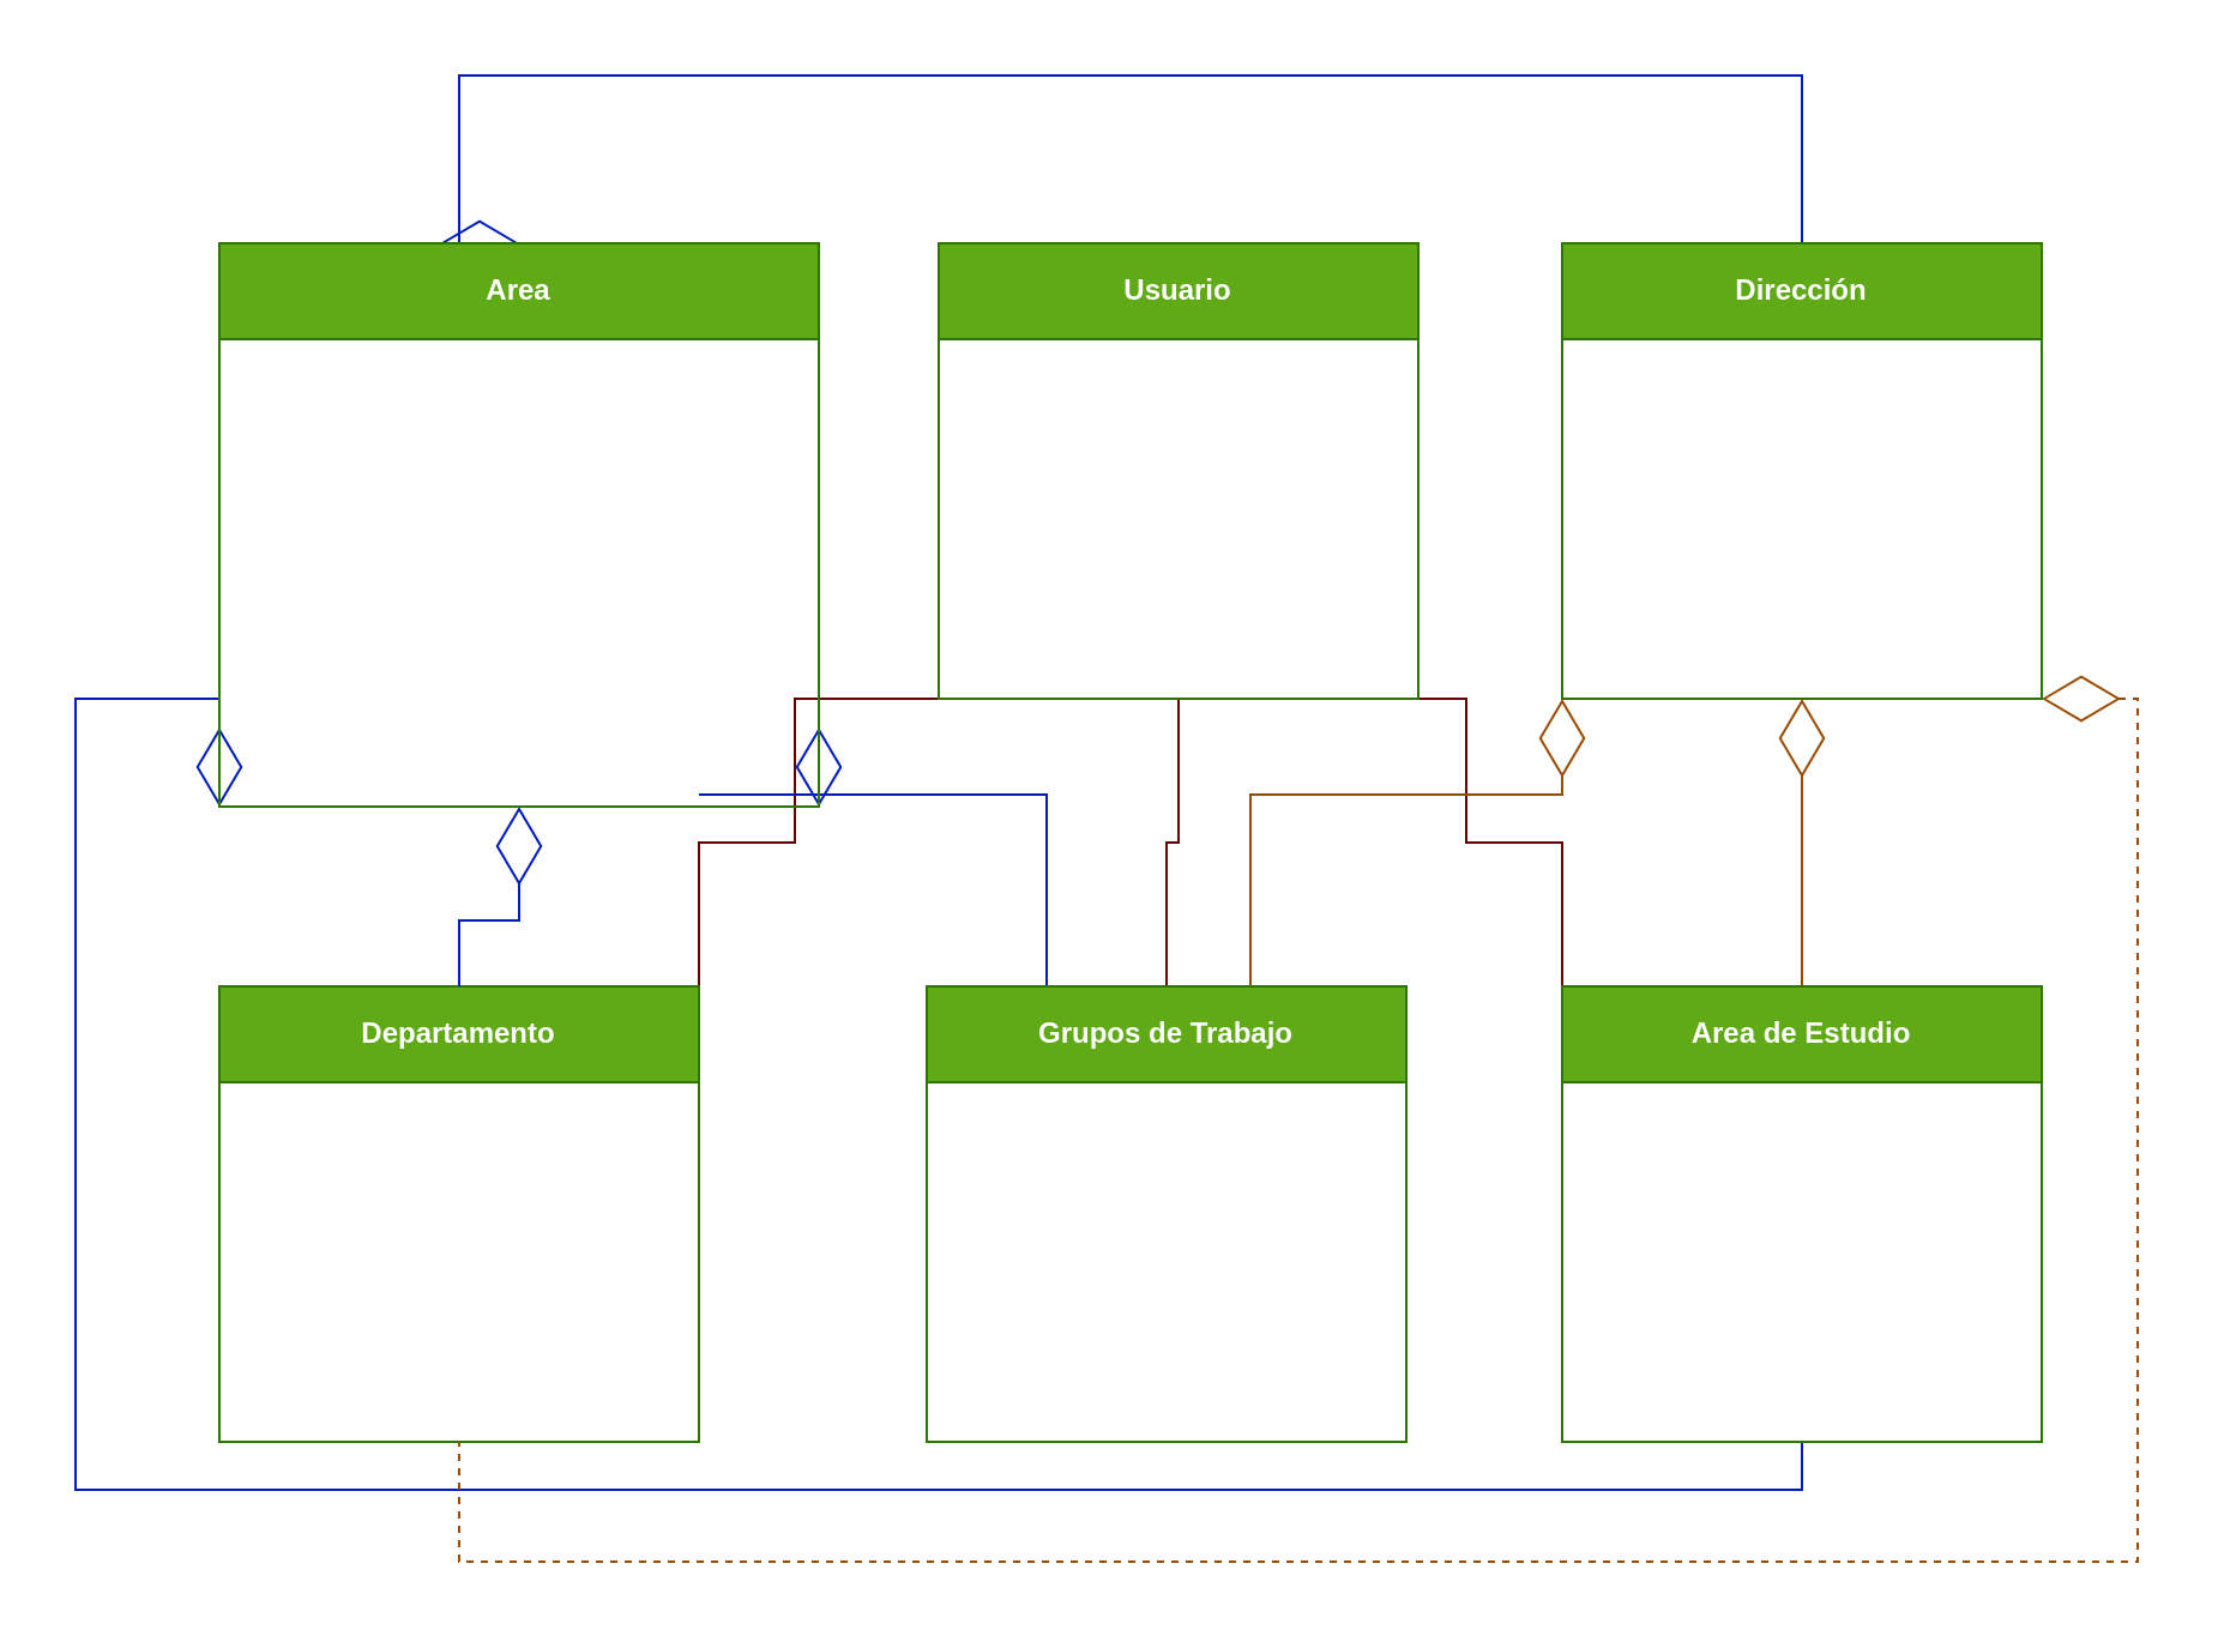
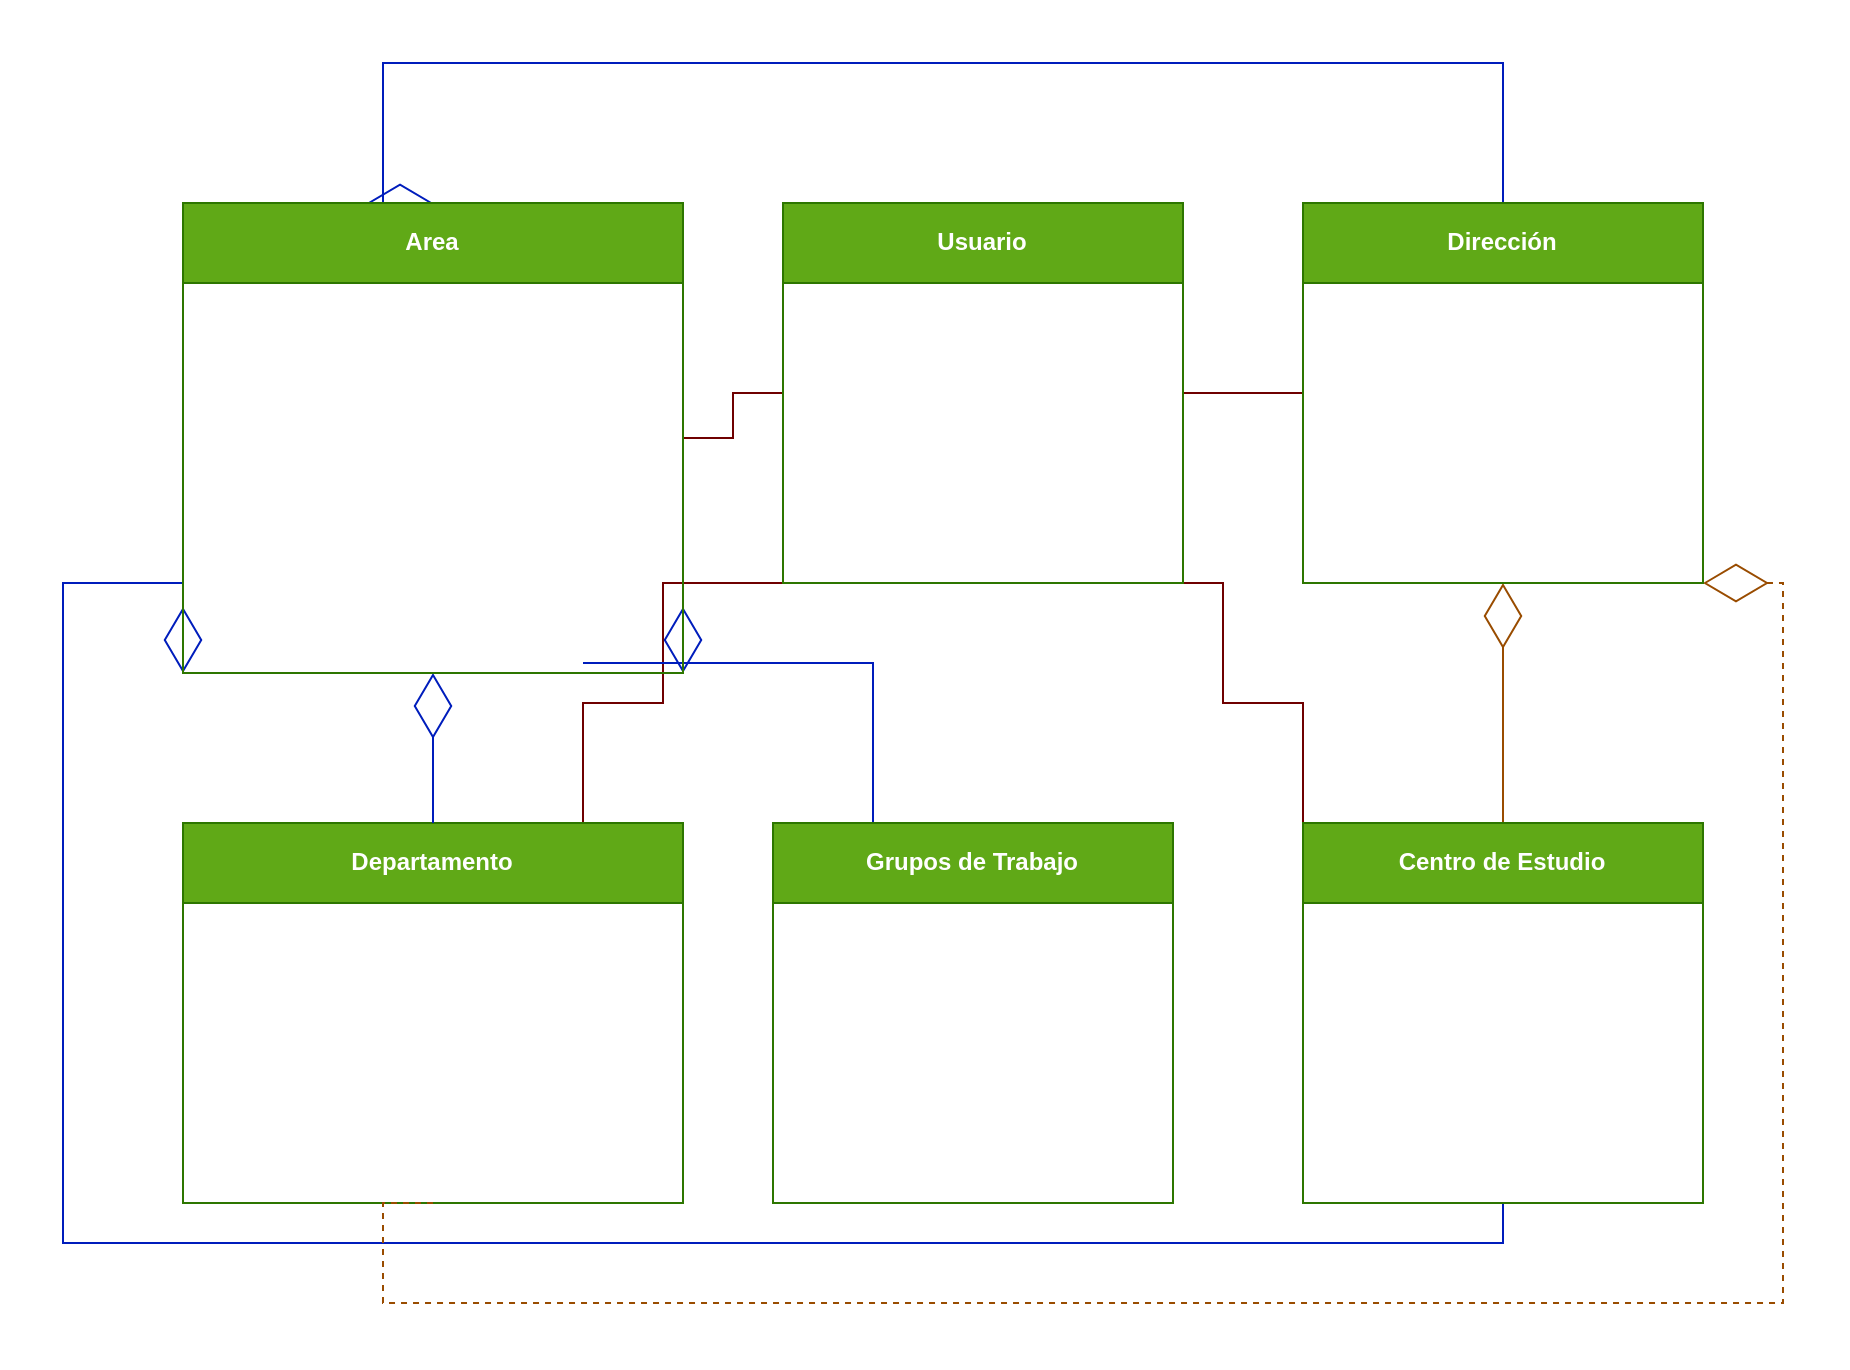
+ <mxCell id="3" style="edgeStyle=orthogonalEdgeStyle;rounded=0;orthogonalLoop=1;jettySize=auto;html=1;exitX=1;exitY=0.5;exitDx=0;exitDy=0;entryX=0;entryY=0.5;entryDx=0;entryDy=0;endArrow=none;startFill=0;fillColor=#a20025;strokeColor=#6F0000;" parent="1" source="7" target="17" edge="1"><mxGeometry relative="1" as="geometry" /></mxCell>
+ <mxCell id="2" style="edgeStyle=orthogonalEdgeStyle;rounded=0;orthogonalLoop=1;jettySize=auto;html=1;exitX=0;exitY=0.5;exitDx=0;exitDy=0;entryX=1;entryY=0.5;entryDx=0;entryDy=0;endArrow=none;startFill=0;fillColor=#a20025;strokeColor=#6F0000;" parent="1" source="7" target="13" edge="1"><mxGeometry relative="1" as="geometry" /></mxCell>
- <mxCell id="15" style="edgeStyle=orthogonalEdgeStyle;rounded=0;orthogonalLoop=1;jettySize=auto;html=1;exitX=0;exitY=1;exitDx=0;exitDy=0;entryX=0.75;entryY=0;entryDx=0;entryDy=0;fillColor=#ffcccc;strokeColor=#994C00;align=center;verticalAlign=middle;fontFamily=Helvetica;fontSize=11;fontColor=default;labelBackgroundColor=default;startArrow=diamondThin;startFill=0;startSize=30;endArrow=none;" parent="1" source="17" target="18" edge="1"><mxGeometry relative="1" as="geometry"><Array as="points"><mxPoint x="640" y="320" /><mxPoint x="510" y="320" /></Array></mxGeometry></mxCell>
- <mxCell id="4" style="edgeStyle=orthogonalEdgeStyle;rounded=0;orthogonalLoop=1;jettySize=auto;html=1;exitX=0.5;exitY=1;exitDx=0;exitDy=0;entryX=0.5;entryY=0;entryDx=0;entryDy=0;endArrow=none;startFill=0;fillColor=#a20025;strokeColor=#6F0000;" parent="1" source="7" target="18" edge="1"><mxGeometry relative="1" as="geometry" /></mxCell>
- <mxCell id="19" value="Area de Estudio" style="swimlane;whiteSpace=wrap;html=1;startSize=40;fillColor=#60a917;fontColor=#ffffff;strokeColor=#2D7600;" parent="1" vertex="1"><mxGeometry x="640" y="400" width="200" height="190" as="geometry" /></mxCell>
+ <mxCell id="19" value="Centro de Estudio" style="swimlane;whiteSpace=wrap;html=1;startSize=40;fillColor=#60a917;fontColor=#ffffff;strokeColor=#2D7600;" parent="1" vertex="1"><mxGeometry x="640" y="400" width="200" height="190" as="geometry" /></mxCell>
- <mxCell id="8" value="Departamento" style="swimlane;whiteSpace=wrap;html=1;startSize=40;fillColor=#60a917;fontColor=#ffffff;strokeColor=#2D7600;" parent="1" vertex="1"><mxGeometry x="80" y="400" width="200" height="190" as="geometry" /></mxCell>
+ <mxCell id="8" value="Departamento" style="swimlane;whiteSpace=wrap;html=1;startSize=40;fillColor=#60a917;fontColor=#ffffff;strokeColor=#2D7600;" parent="1" vertex="1"><mxGeometry x="80" y="400" width="250" height="190" as="geometry" /></mxCell>
